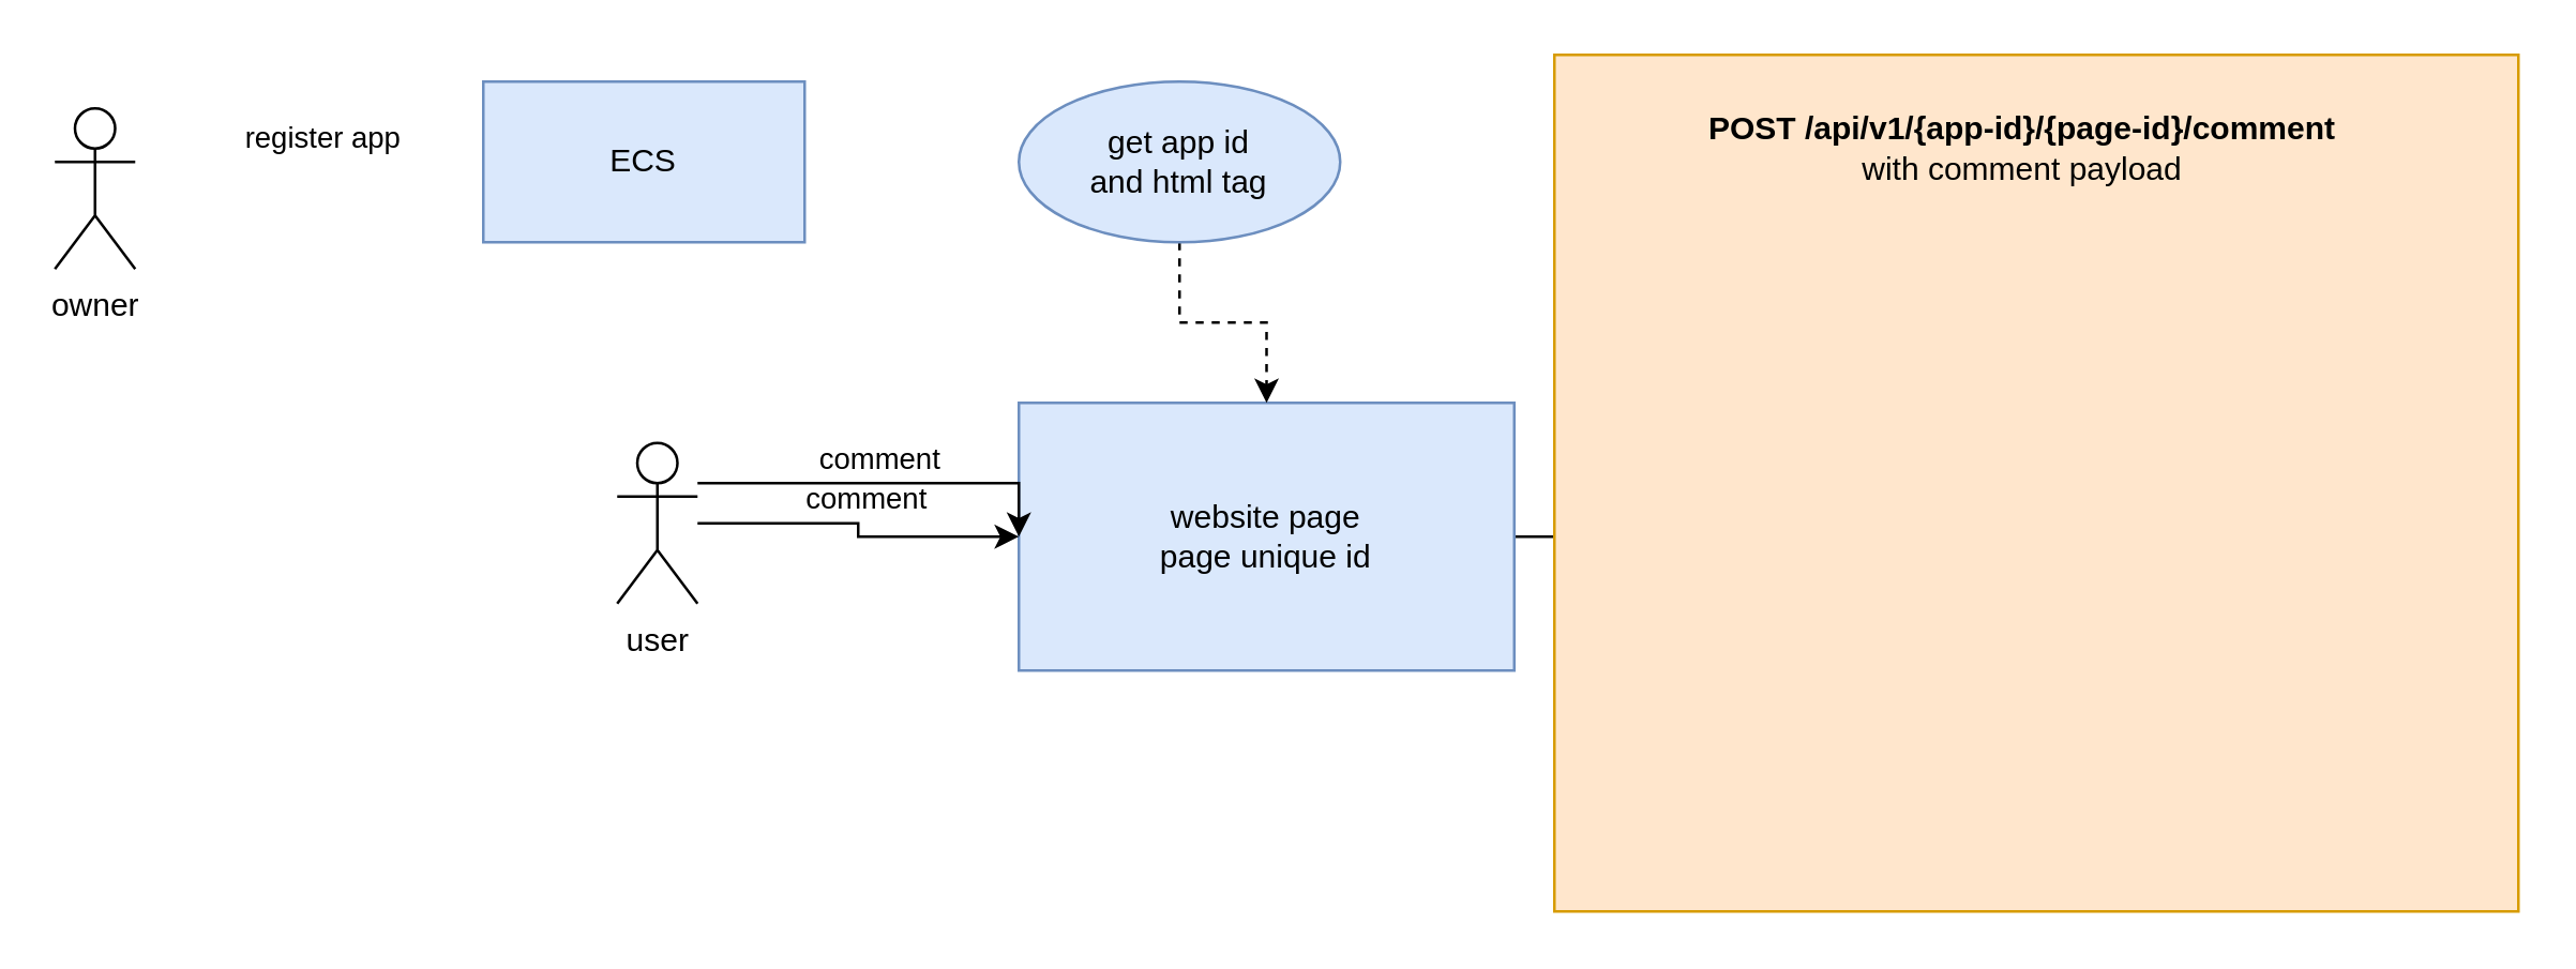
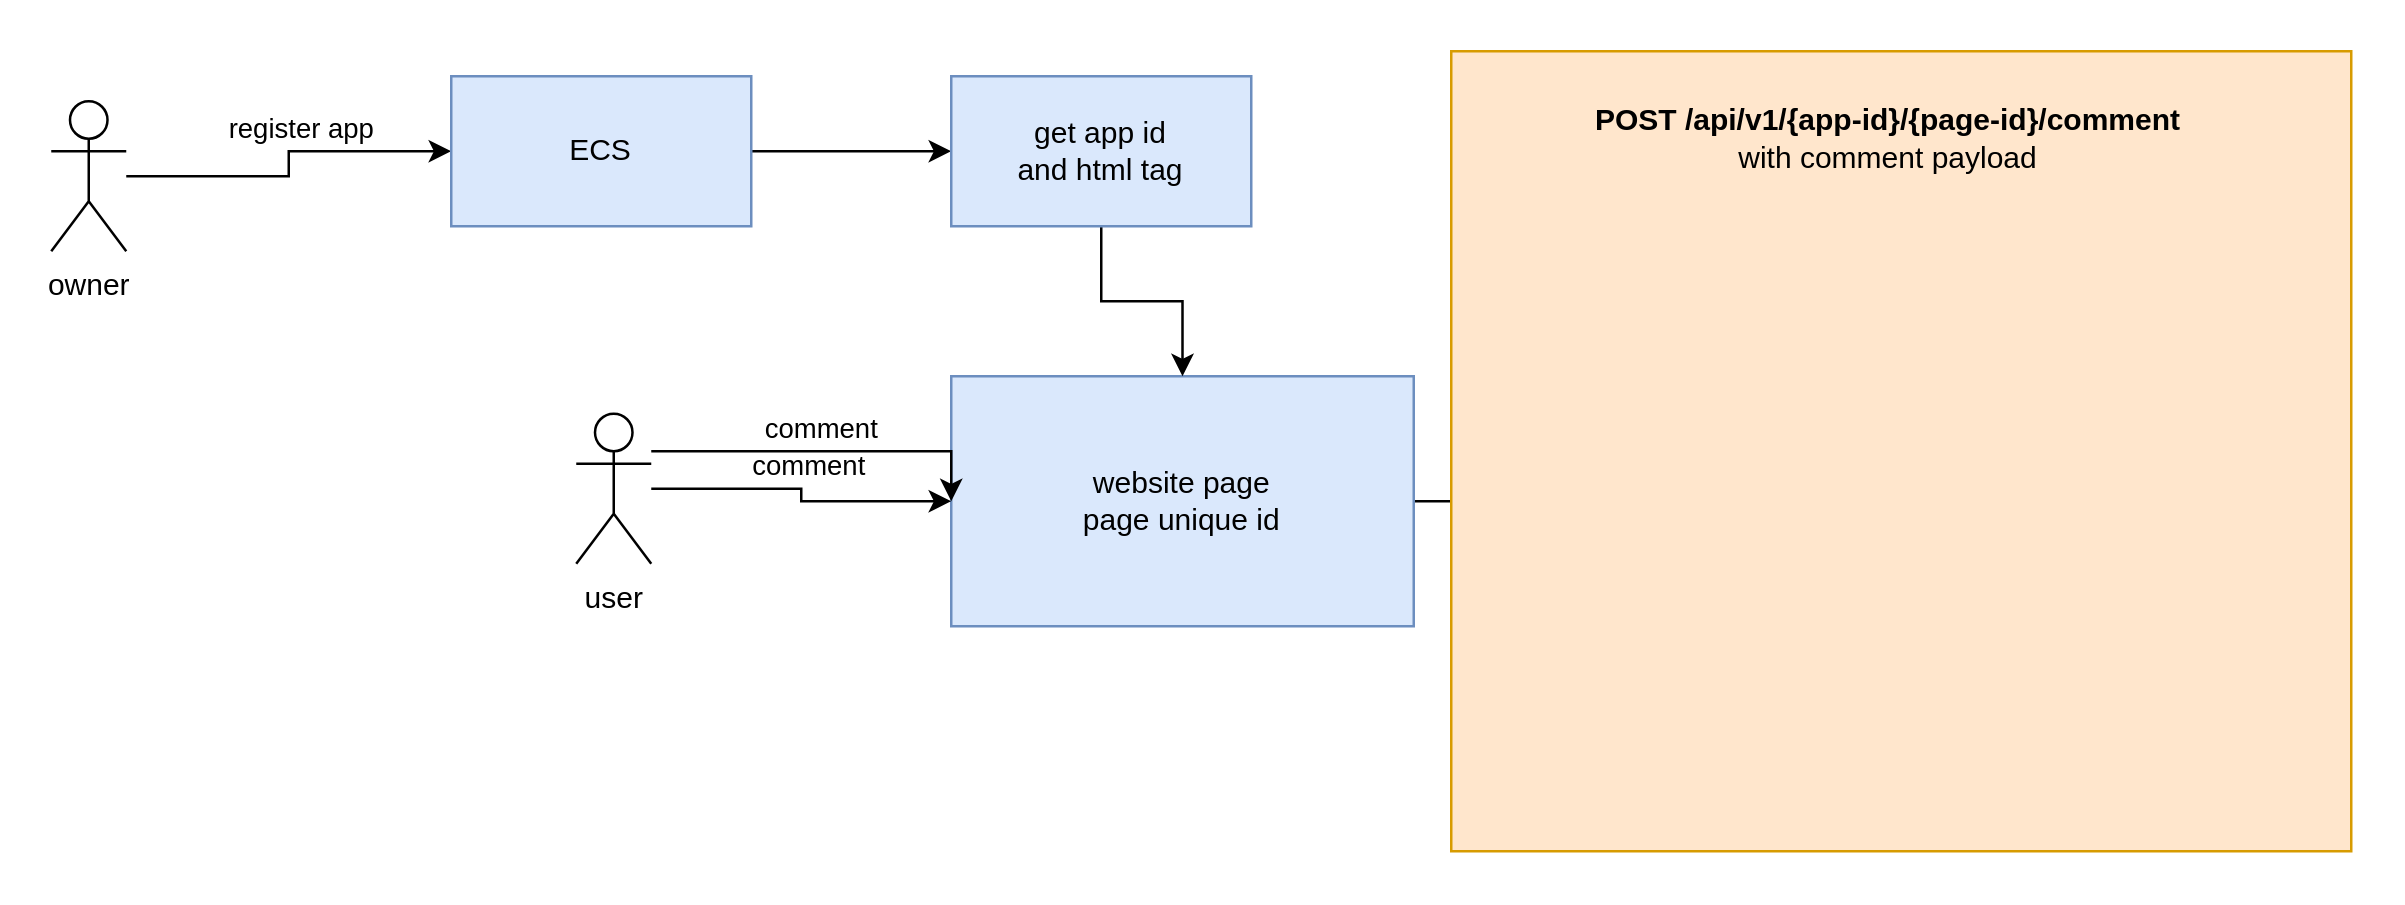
+ <mxCell id="13" style="edgeStyle=orthogonalEdgeStyle;rounded=0;orthogonalLoop=1;jettySize=auto;html=1;entryX=0;entryY=0.5;entryDx=0;entryDy=0;" edge="1" parent="1" source="14" target="17"><mxGeometry relative="1" as="geometry" /></mxCell>
- <mxCell id="17" value="get app id&lt;br&gt;and html tag" style="ellipse;whiteSpace=wrap;html=1;fillColor=#dae8fc;strokeColor=#6c8ebf;" vertex="1" parent="1"><mxGeometry x="380" y="30" width="120" height="60" as="geometry" /></mxCell>
+ <mxCell id="17" value="get app id&lt;br&gt;and html tag" style="rounded=0;whiteSpace=wrap;html=1;fillColor=#dae8fc;strokeColor=#6c8ebf;" vertex="1" parent="1"><mxGeometry x="380" y="30" width="120" height="60" as="geometry" /></mxCell>
+ <mxCell id="9" style="edgeStyle=orthogonalEdgeStyle;rounded=0;orthogonalLoop=1;jettySize=auto;html=1;entryX=0;entryY=0.5;entryDx=0;entryDy=0;" edge="1" parent="1" source="10" target="14"><mxGeometry relative="1" as="geometry" /></mxCell>
- <mxCell id="16" style="edgeStyle=orthogonalEdgeStyle;rounded=0;orthogonalLoop=1;jettySize=auto;html=1;entryX=0.5;entryY=0;entryDx=0;entryDy=0;dashed=1;" edge="1" parent="1" source="17" target="3"><mxGeometry relative="1" as="geometry" /></mxCell>
+ <mxCell id="16" style="edgeStyle=orthogonalEdgeStyle;rounded=0;orthogonalLoop=1;jettySize=auto;html=1;entryX=0.5;entryY=0;entryDx=0;entryDy=0;" edge="1" parent="1" source="17" target="3"><mxGeometry relative="1" as="geometry" /></mxCell>
